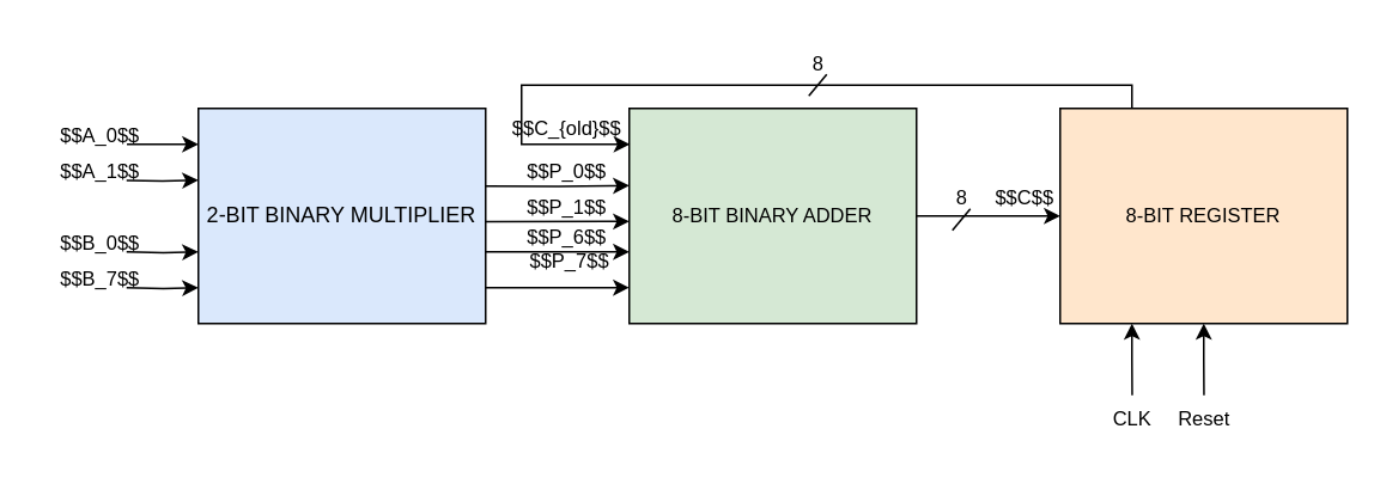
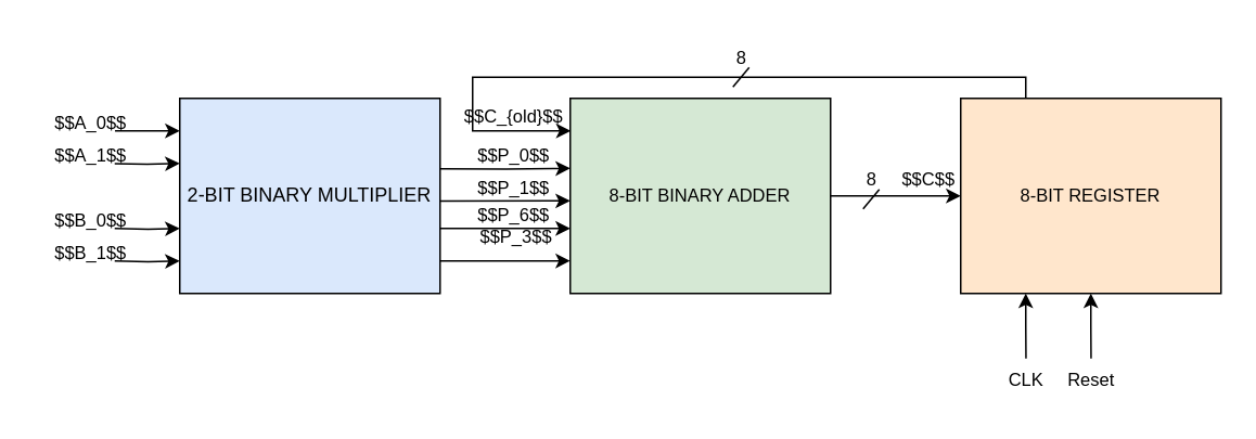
- <mxCell id="22" value="&amp;nbsp;$$P_7$$" style="text;html=1;align=center;verticalAlign=middle;resizable=0;points=[];autosize=1;strokeColor=none;fillColor=none;fontSize=11;fontFamily=Helvetica;fontColor=default;" vertex="1" parent="1"><mxGeometry x="280" y="130" width="70" height="30" as="geometry" /></mxCell>
+ <mxCell id="22" value="&amp;nbsp;$$P_3$$" style="text;html=1;align=center;verticalAlign=middle;resizable=0;points=[];autosize=1;strokeColor=none;fillColor=none;fontSize=11;fontFamily=Helvetica;fontColor=default;" vertex="1" parent="1"><mxGeometry x="280" y="130" width="70" height="30" as="geometry" /></mxCell>
- <mxCell id="10" value="$$B_7$$" style="text;html=1;align=center;verticalAlign=middle;resizable=0;points=[];autosize=1;strokeColor=none;fillColor=none;fontSize=11;fontFamily=Helvetica;fontColor=default;" vertex="1" parent="1"><mxGeometry x="20" y="140" width="70" height="30" as="geometry" /></mxCell>
+ <mxCell id="10" value="$$B_1$$" style="text;html=1;align=center;verticalAlign=middle;resizable=0;points=[];autosize=1;strokeColor=none;fillColor=none;fontSize=11;fontFamily=Helvetica;fontColor=default;" vertex="1" parent="1"><mxGeometry x="20" y="140" width="70" height="30" as="geometry" /></mxCell>
